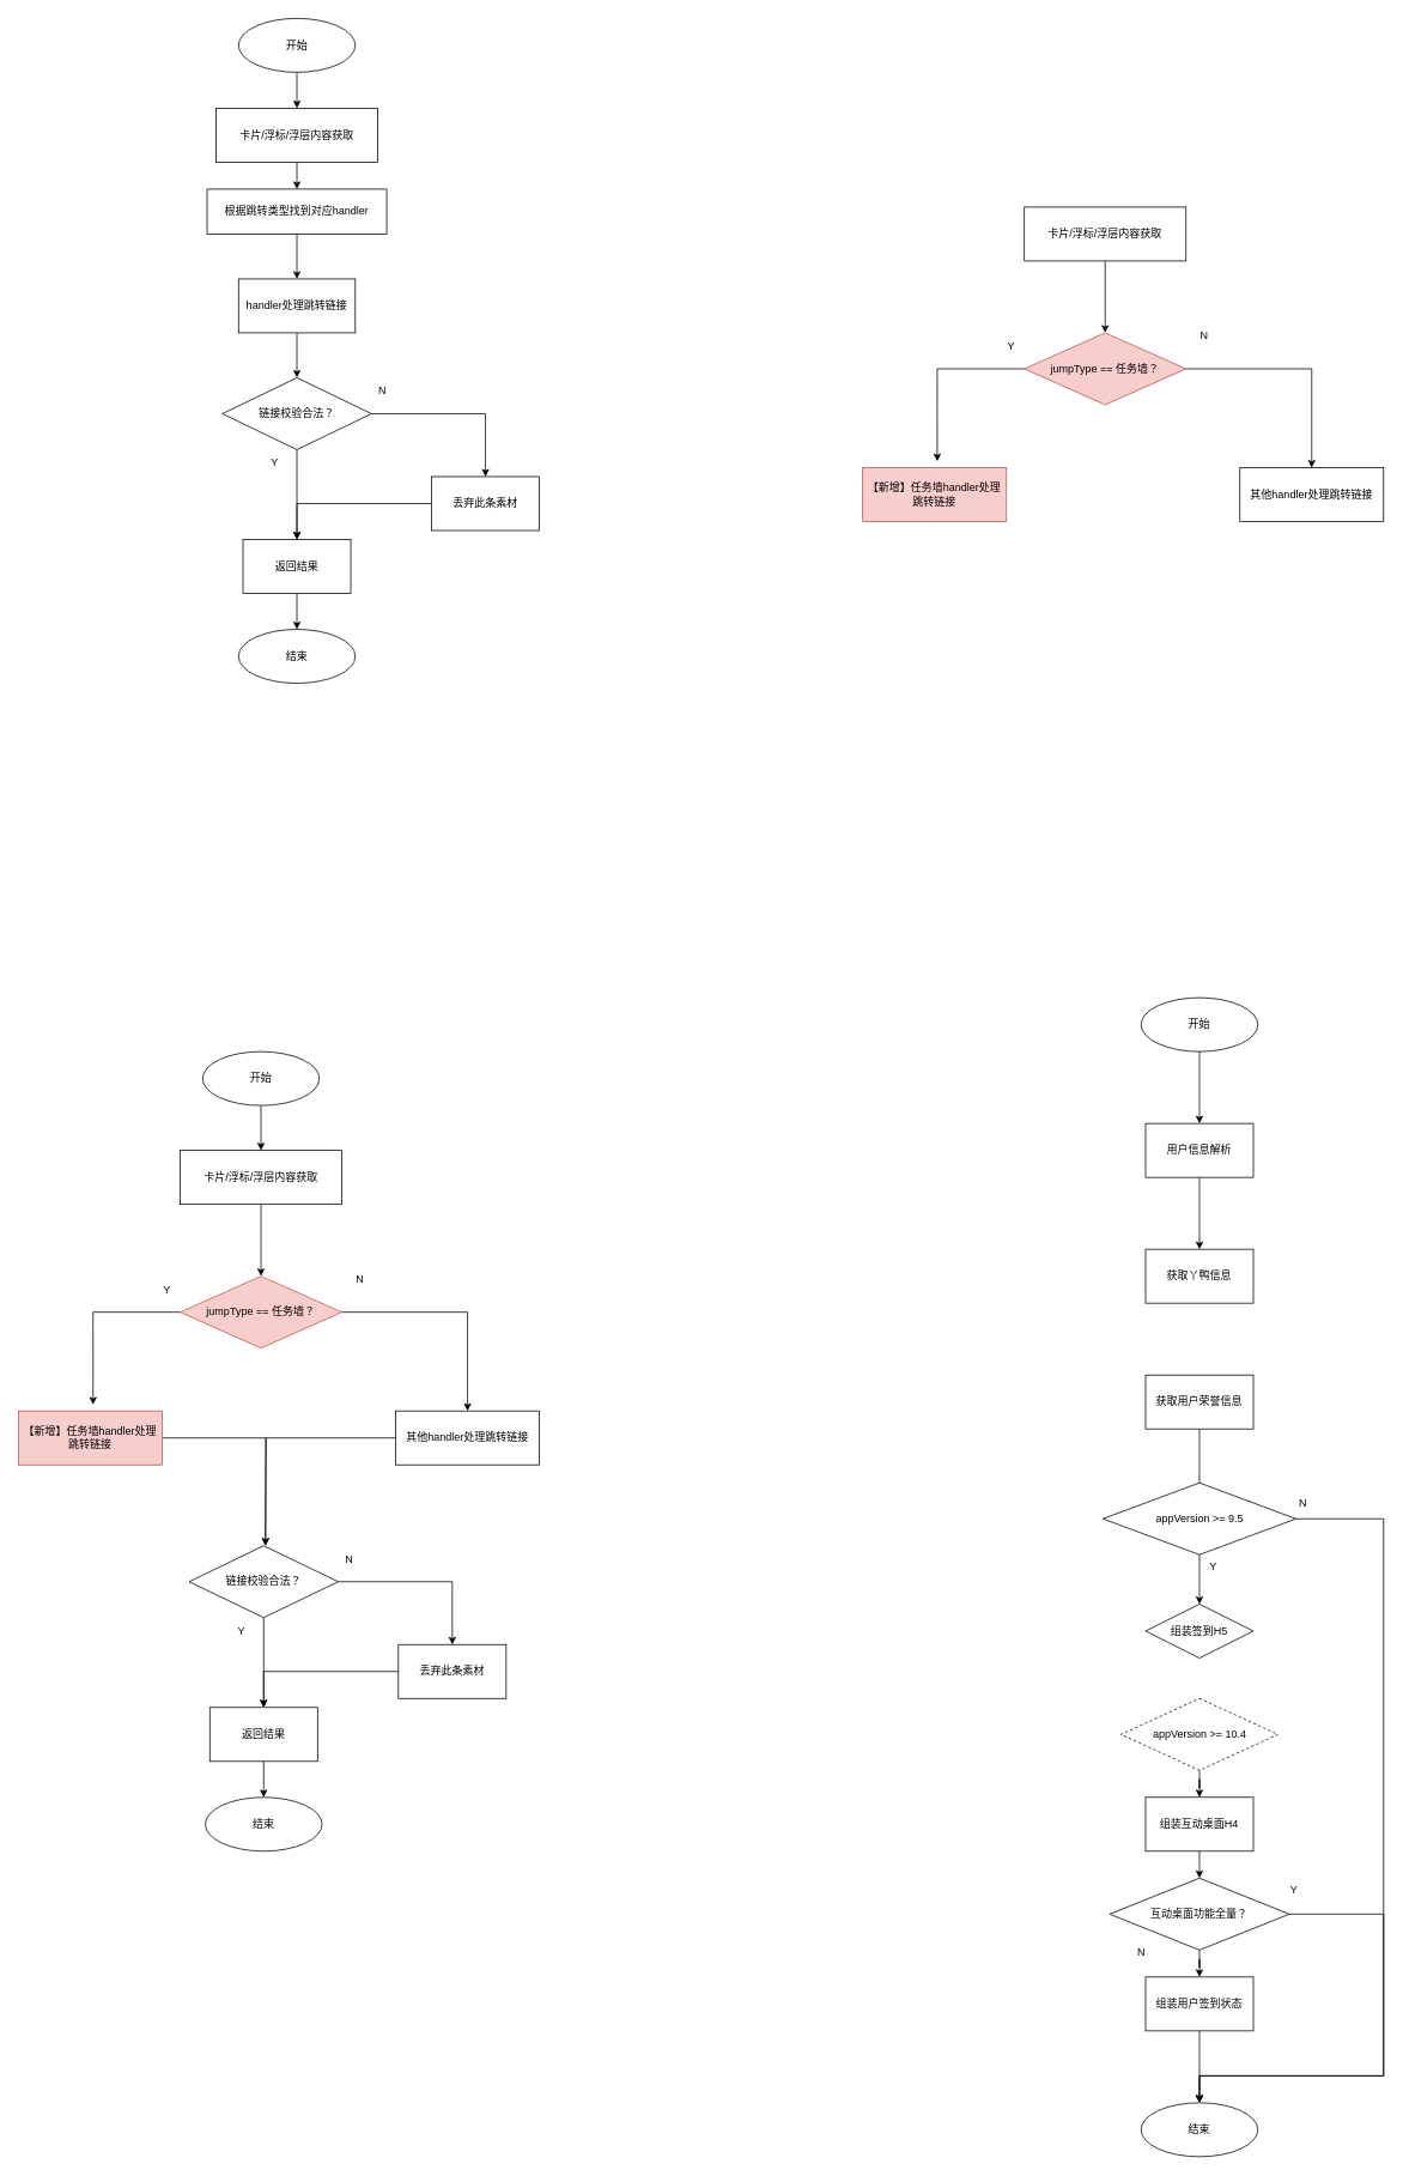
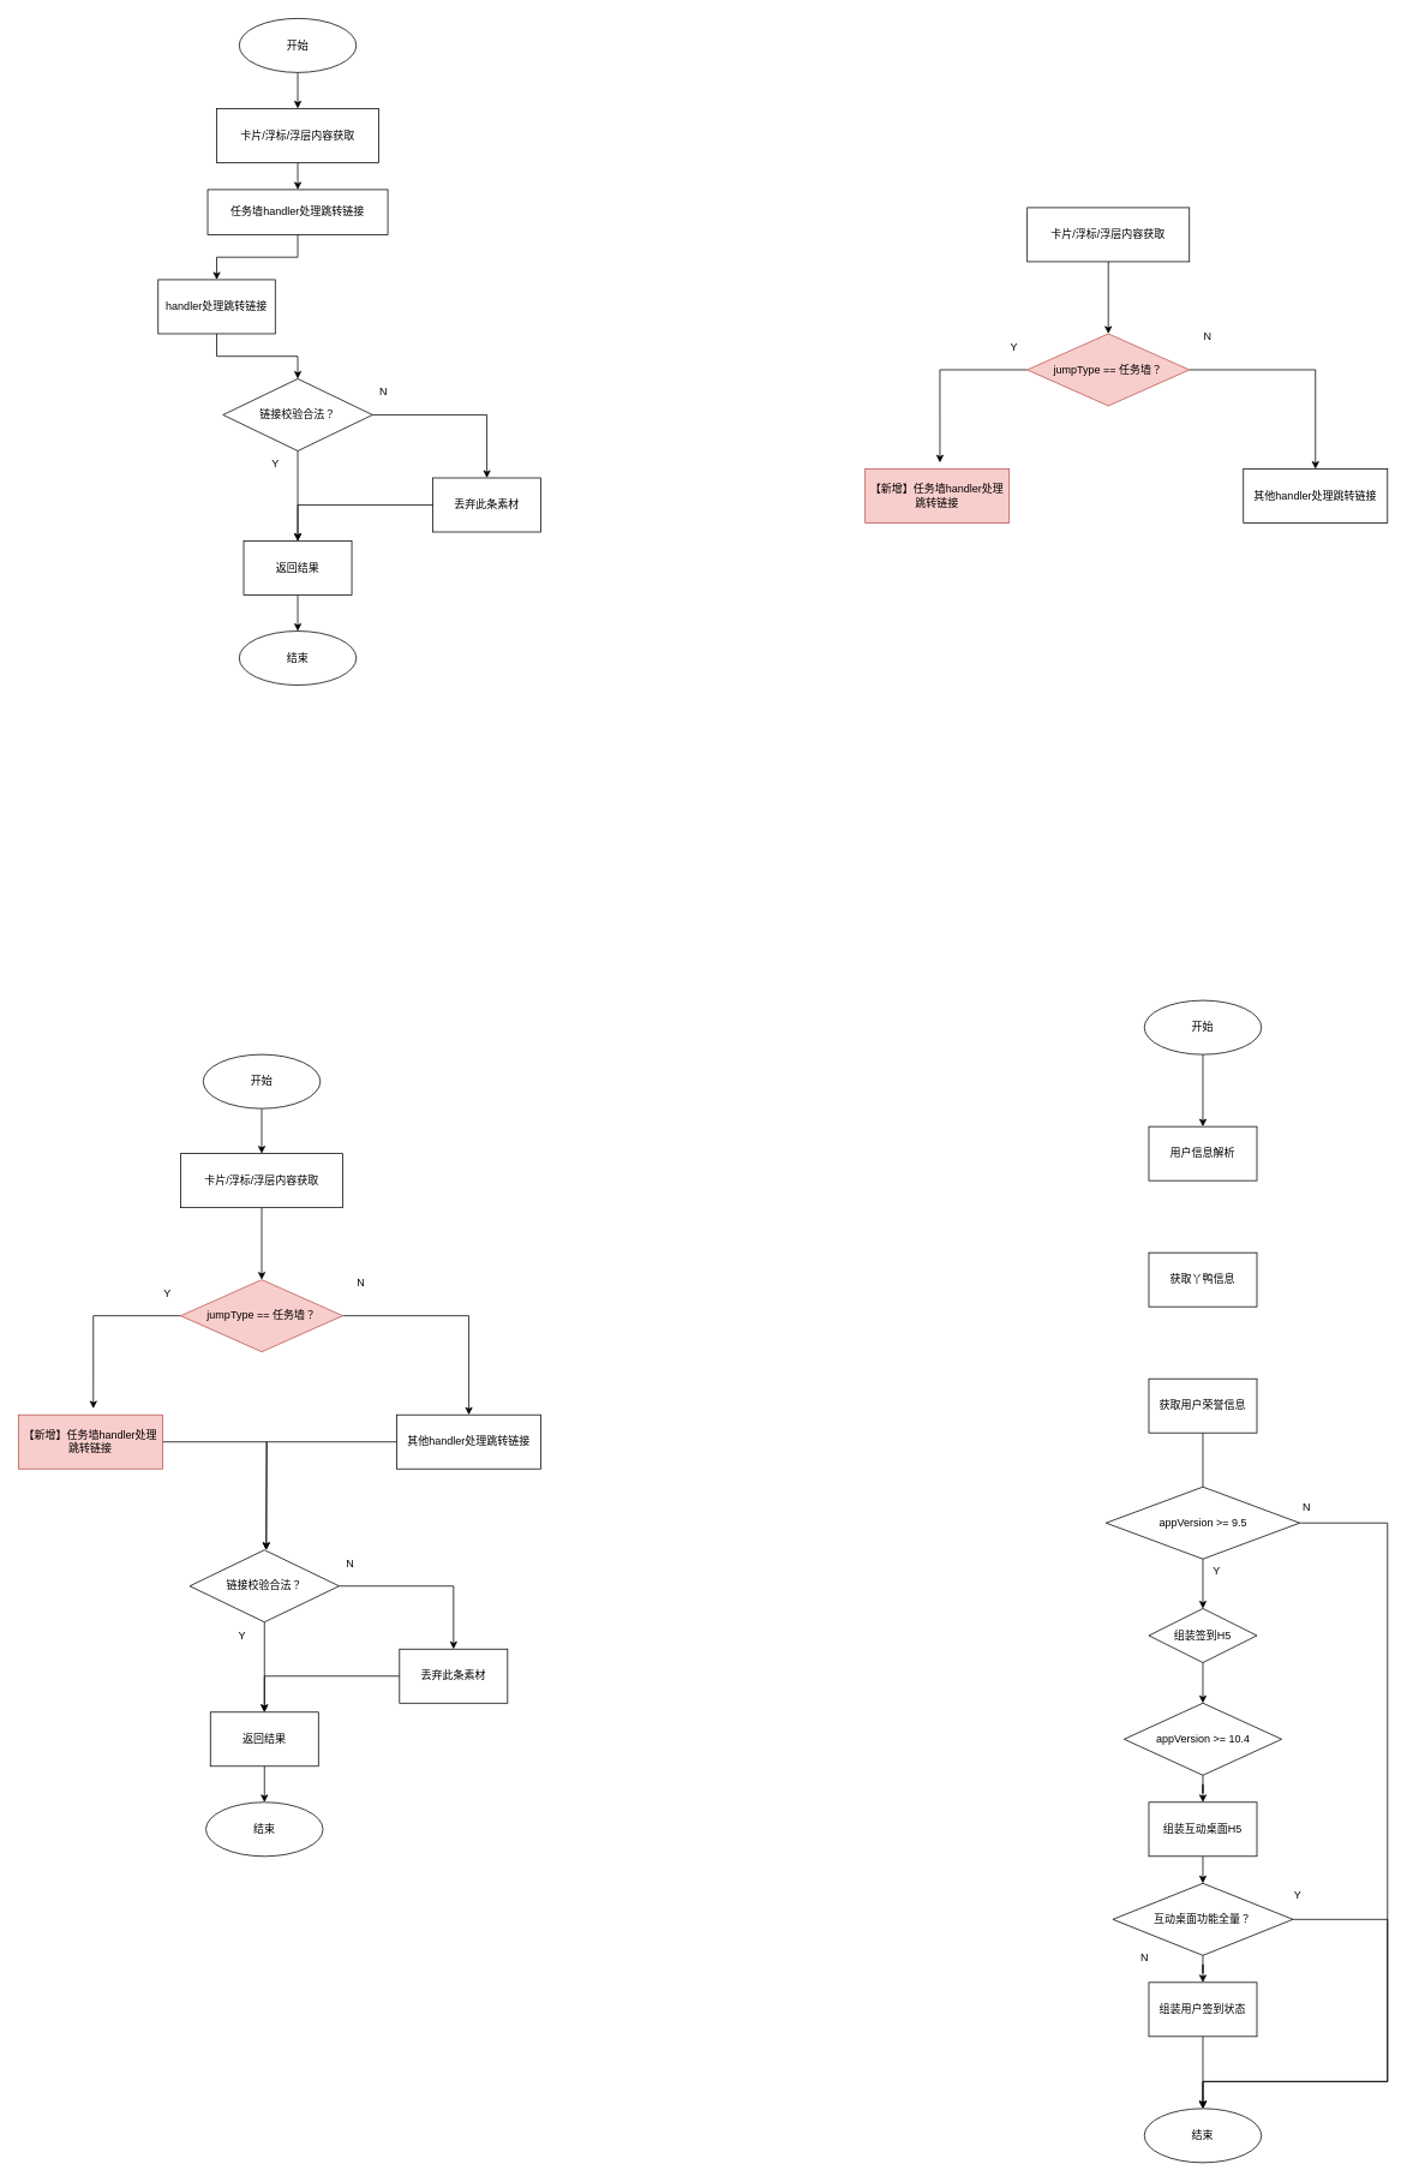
- <mxCell id="5" value="根据跳转类型找到对应handler" style="whiteSpace=wrap;html=1;" parent="1" vertex="1"><mxGeometry x="230" y="210" width="200" height="50" as="geometry" /></mxCell>
+ <mxCell id="5" value="任务墙handler处理跳转链接" style="whiteSpace=wrap;html=1;" parent="1" vertex="1"><mxGeometry x="230" y="210" width="200" height="50" as="geometry" /></mxCell>
- <mxCell id="7" value="handler处理跳转链接" style="whiteSpace=wrap;html=1;" parent="1" vertex="1"><mxGeometry x="265" y="310" width="130" height="60" as="geometry" /></mxCell>
+ <mxCell id="7" value="handler处理跳转链接" style="whiteSpace=wrap;html=1;" parent="1" vertex="1"><mxGeometry x="175" y="310" width="130" height="60" as="geometry" /></mxCell>
- <mxCell id="54" value="" style="edgeStyle=orthogonalEdgeStyle;rounded=0;orthogonalLoop=1;jettySize=auto;html=1;" parent="1" source="55" target="56" edge="1"><mxGeometry relative="1" as="geometry" /></mxCell>
+ <mxCell id="62" value="" style="edgeStyle=orthogonalEdgeStyle;rounded=0;orthogonalLoop=1;jettySize=auto;html=1;" edge="1" parent="1" source="63" target="68"><mxGeometry relative="1" as="geometry" /></mxCell>
- <mxCell id="68" value="appVersion &amp;gt;= 10.4" style="rhombus;whiteSpace=wrap;html=1;dashed=1;" vertex="1" parent="1"><mxGeometry x="1247.5" y="1890" width="175" height="80" as="geometry" /></mxCell>
+ <mxCell id="68" value="appVersion &amp;gt;= 10.4" style="rhombus;whiteSpace=wrap;html=1;" vertex="1" parent="1"><mxGeometry x="1247.5" y="1890" width="175" height="80" as="geometry" /></mxCell>
- <mxCell id="70" value="组装互动桌面H4" style="whiteSpace=wrap;html=1;" vertex="1" parent="1"><mxGeometry x="1275" y="2000" width="120" height="60" as="geometry" /></mxCell>
+ <mxCell id="70" value="组装互动桌面H5" style="whiteSpace=wrap;html=1;" vertex="1" parent="1"><mxGeometry x="1275" y="2000" width="120" height="60" as="geometry" /></mxCell>
